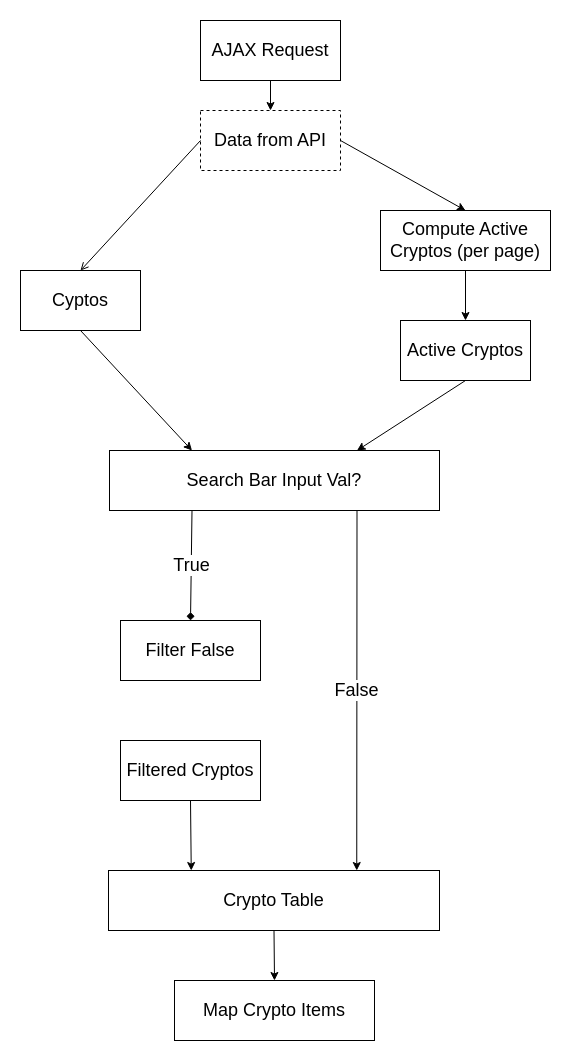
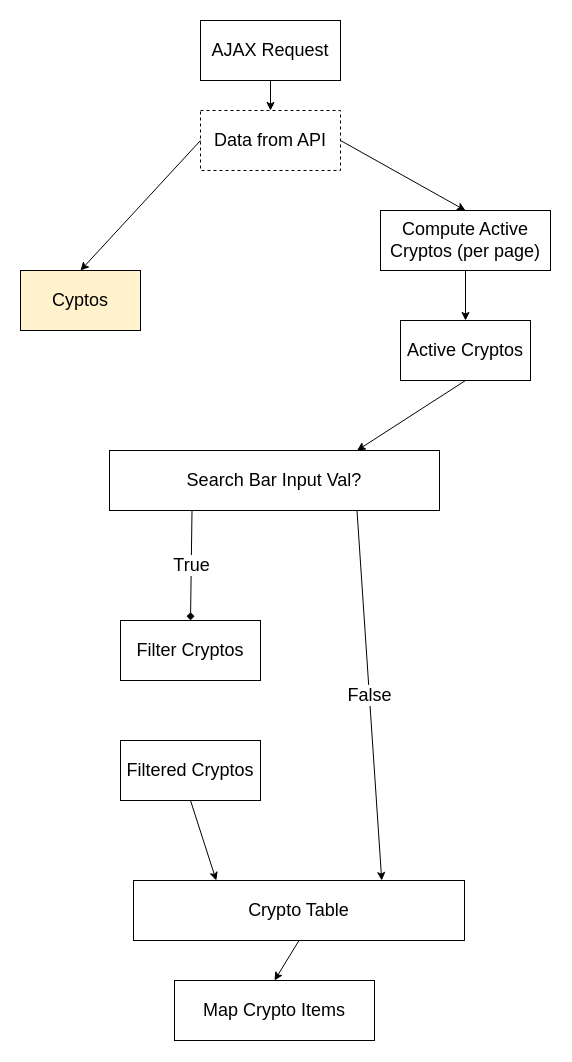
- <mxCell id="9" value="" style="endArrow=open;html=1;entryX=0.5;entryY=0;entryDx=0;entryDy=0;exitX=0;exitY=0.5;exitDx=0;exitDy=0;" edge="1" parent="1" source="2" target="3"><mxGeometry width="50" height="50" relative="1" as="geometry"><mxPoint x="240" y="470" as="sourcePoint" /><mxPoint x="290" y="420" as="targetPoint" /></mxGeometry></mxCell>
+ <mxCell id="9" value="" style="endArrow=classic;html=1;entryX=0.5;entryY=0;entryDx=0;entryDy=0;exitX=0;exitY=0.5;exitDx=0;exitDy=0;" edge="1" parent="1" source="2" target="3"><mxGeometry width="50" height="50" relative="1" as="geometry"><mxPoint x="240" y="470" as="sourcePoint" /><mxPoint x="290" y="420" as="targetPoint" /></mxGeometry></mxCell>
- <mxCell id="3" value="&lt;font style=&quot;font-size: 18px&quot;&gt;Cyptos&lt;/font&gt;" style="rounded=0;whiteSpace=wrap;html=1;" parent="1" vertex="1"><mxGeometry x="20" y="270" width="120" height="60" as="geometry" /></mxCell>
+ <mxCell id="3" value="&lt;font style=&quot;font-size: 18px&quot;&gt;Cyptos&lt;/font&gt;" style="rounded=0;whiteSpace=wrap;html=1;fillColor=#fff2cc;" parent="1" vertex="1"><mxGeometry x="20" y="270" width="120" height="60" as="geometry" /></mxCell>
- <mxCell id="10" value="" style="endArrow=classic;html=1;exitX=0.5;exitY=1;exitDx=0;exitDy=0;entryX=0.25;entryY=0;entryDx=0;entryDy=0;" edge="1" parent="1" source="3" target="12"><mxGeometry width="50" height="50" relative="1" as="geometry"><mxPoint x="240" y="470" as="sourcePoint" /><mxPoint x="290" y="420" as="targetPoint" /></mxGeometry></mxCell>
- <mxCell id="6" value="&lt;font style=&quot;font-size: 18px&quot;&gt;Filter False&lt;/font&gt;" style="rounded=0;whiteSpace=wrap;html=1;" parent="1" vertex="1"><mxGeometry x="120" y="620" width="140" height="60" as="geometry" /></mxCell>
+ <mxCell id="6" value="&lt;font style=&quot;font-size: 18px&quot;&gt;Filter Cryptos&lt;/font&gt;" style="rounded=0;whiteSpace=wrap;html=1;" parent="1" vertex="1"><mxGeometry x="120" y="620" width="140" height="60" as="geometry" /></mxCell>
- <mxCell id="7" value="&lt;font style=&quot;font-size: 18px&quot;&gt;Crypto Table&lt;/font&gt;" style="rounded=0;whiteSpace=wrap;html=1;" parent="1" vertex="1"><mxGeometry x="108" y="870" width="331" height="60" as="geometry" /></mxCell>
+ <mxCell id="7" value="&lt;font style=&quot;font-size: 18px&quot;&gt;Crypto Table&lt;/font&gt;" style="rounded=0;whiteSpace=wrap;html=1;" parent="1" vertex="1"><mxGeometry x="133" y="880" width="331" height="60" as="geometry" /></mxCell>
